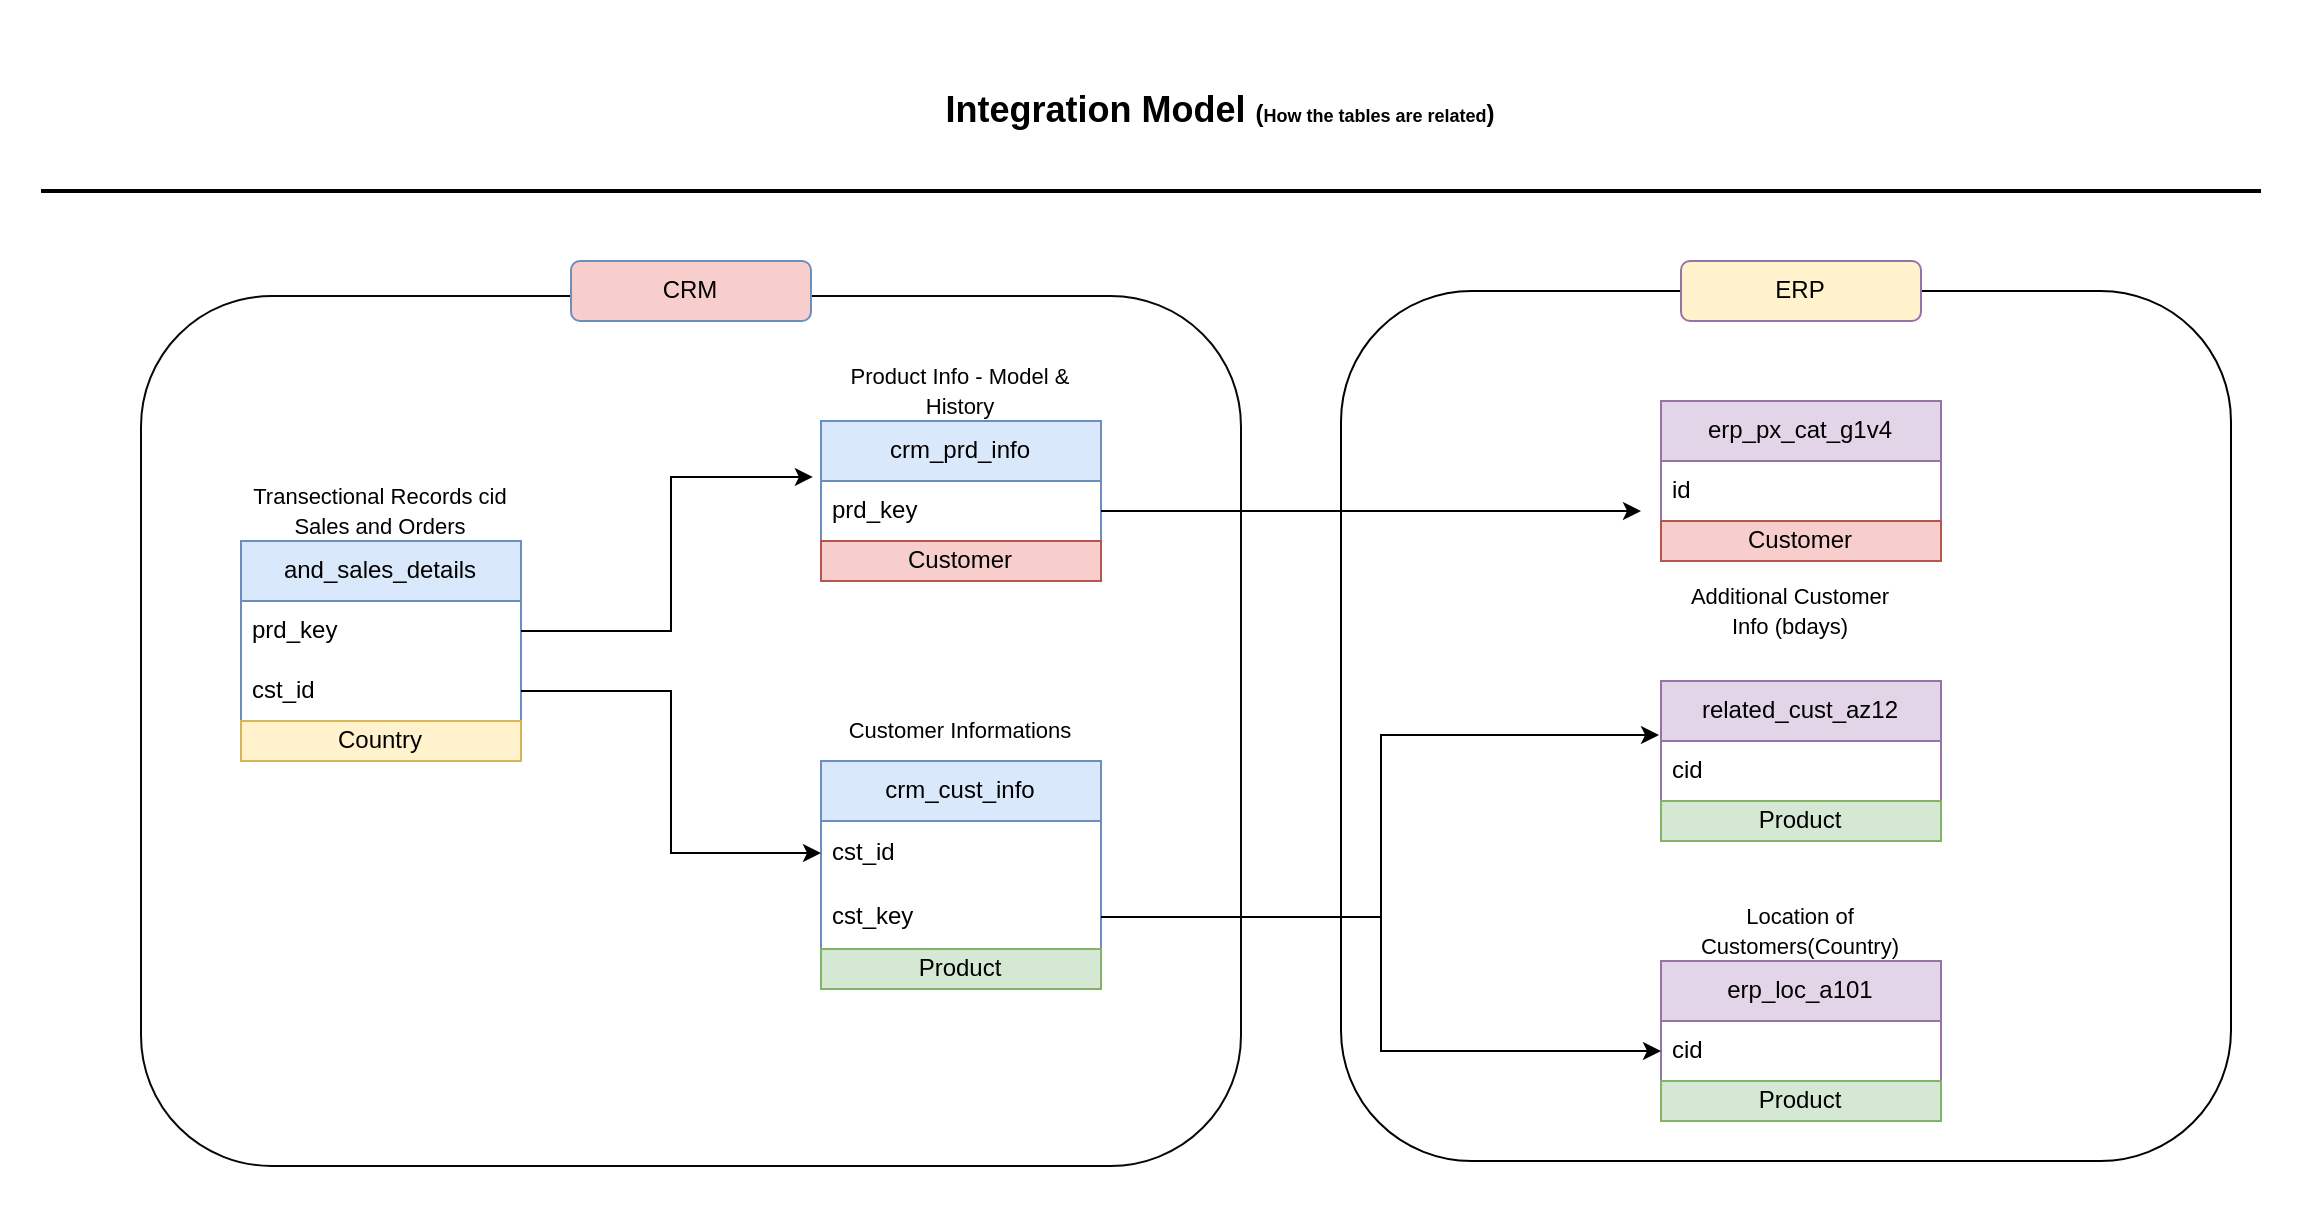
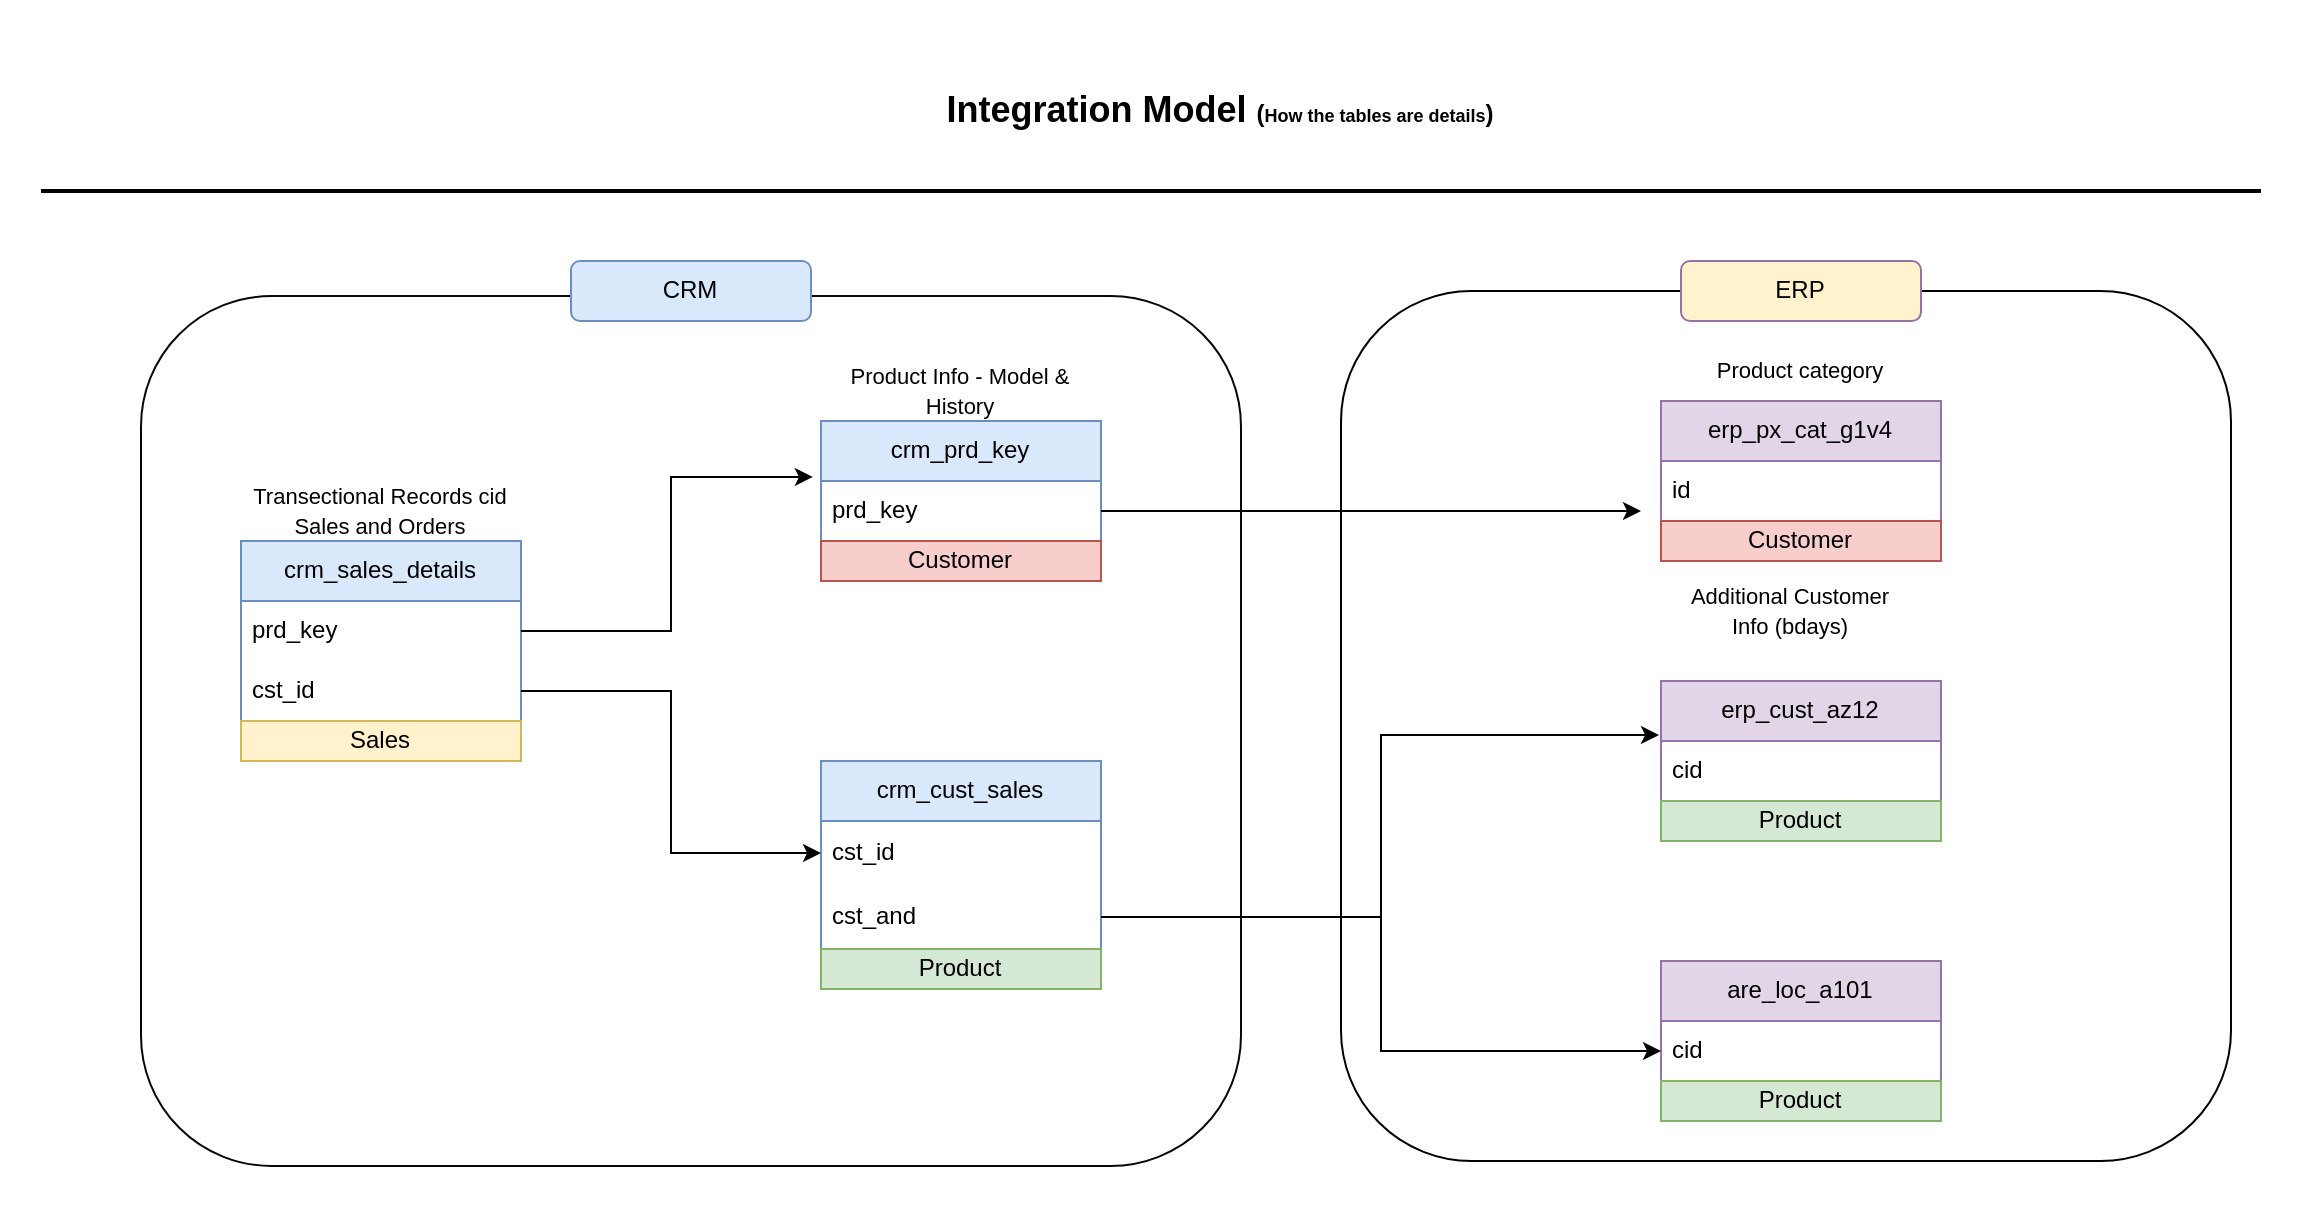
- <mxCell id="26" value="&lt;font style=&quot;font-size: 18px;&quot;&gt;&lt;b style=&quot;&quot;&gt;Integration Model &lt;/b&gt;&lt;/font&gt;&lt;b&gt;(&lt;font style=&quot;font-size: 9px;&quot;&gt;How the tables are related&lt;/font&gt;)&lt;/b&gt;" style="text;html=1;align=center;verticalAlign=middle;whiteSpace=wrap;rounded=0;" vertex="1" parent="1"><mxGeometry x="450" y="20" width="320" height="70" as="geometry" /></mxCell>
+ <mxCell id="26" value="&lt;font style=&quot;font-size: 18px;&quot;&gt;&lt;b style=&quot;&quot;&gt;Integration Model &lt;/b&gt;&lt;/font&gt;&lt;b&gt;(&lt;font style=&quot;font-size: 9px;&quot;&gt;How the tables are details&lt;/font&gt;)&lt;/b&gt;" style="text;html=1;align=center;verticalAlign=middle;whiteSpace=wrap;rounded=0;" vertex="1" parent="1"><mxGeometry x="450" y="20" width="320" height="70" as="geometry" /></mxCell>
- <mxCell id="28" value="CRM" style="rounded=1;whiteSpace=wrap;html=1;fillColor=#f8cecc;strokeColor=#6c8ebf;" vertex="1" parent="1"><mxGeometry x="285" y="130" width="120" height="30" as="geometry" /></mxCell>
+ <mxCell id="28" value="CRM" style="rounded=1;whiteSpace=wrap;html=1;fillColor=#dae8fc;strokeColor=#6c8ebf;" vertex="1" parent="1"><mxGeometry x="285" y="130" width="120" height="30" as="geometry" /></mxCell>
+ <mxCell id="25" value="&lt;font style=&quot;font-size: 11px;&quot;&gt;Product category&lt;/font&gt;" style="text;html=1;align=center;verticalAlign=middle;whiteSpace=wrap;rounded=0;" vertex="1" parent="1"><mxGeometry x="840" y="170" width="120" height="30" as="geometry" /></mxCell>
- <mxCell id="10" value="crm_prd_info" style="swimlane;fontStyle=0;childLayout=stackLayout;horizontal=1;startSize=30;horizontalStack=0;resizeParent=1;resizeParentMax=0;resizeLast=0;collapsible=1;marginBottom=0;whiteSpace=wrap;html=1;fillColor=#dae8fc;strokeColor=#6c8ebf;" vertex="1" parent="1"><mxGeometry x="410" y="210" width="140" height="60" as="geometry" /></mxCell>
+ <mxCell id="10" value="crm_prd_key" style="swimlane;fontStyle=0;childLayout=stackLayout;horizontal=1;startSize=30;horizontalStack=0;resizeParent=1;resizeParentMax=0;resizeLast=0;collapsible=1;marginBottom=0;whiteSpace=wrap;html=1;fillColor=#dae8fc;strokeColor=#6c8ebf;" vertex="1" parent="1"><mxGeometry x="410" y="210" width="140" height="60" as="geometry" /></mxCell>
- <mxCell id="6" value="and_sales_details" style="swimlane;fontStyle=0;childLayout=stackLayout;horizontal=1;startSize=30;horizontalStack=0;resizeParent=1;resizeParentMax=0;resizeLast=0;collapsible=1;marginBottom=0;whiteSpace=wrap;html=1;fillColor=#dae8fc;strokeColor=#6c8ebf;" vertex="1" parent="1"><mxGeometry x="120" y="270" width="140" height="90" as="geometry" /></mxCell>
+ <mxCell id="6" value="crm_sales_details" style="swimlane;fontStyle=0;childLayout=stackLayout;horizontal=1;startSize=30;horizontalStack=0;resizeParent=1;resizeParentMax=0;resizeLast=0;collapsible=1;marginBottom=0;whiteSpace=wrap;html=1;fillColor=#dae8fc;strokeColor=#6c8ebf;" vertex="1" parent="1"><mxGeometry x="120" y="270" width="140" height="90" as="geometry" /></mxCell>
- <mxCell id="15" value="&lt;div&gt;&lt;span style=&quot;background-color: transparent; color: light-dark(rgb(0, 0, 0), rgb(255, 255, 255));&quot;&gt;related_cust_az12&lt;/span&gt;&lt;/div&gt;" style="swimlane;fontStyle=0;childLayout=stackLayout;horizontal=1;startSize=30;horizontalStack=0;resizeParent=1;resizeParentMax=0;resizeLast=0;collapsible=1;marginBottom=0;whiteSpace=wrap;html=1;fillColor=#e1d5e7;strokeColor=#9673a6;" vertex="1" parent="1"><mxGeometry x="830" y="340" width="140" height="60" as="geometry" /></mxCell>
+ <mxCell id="15" value="&lt;div&gt;&lt;span style=&quot;background-color: transparent; color: light-dark(rgb(0, 0, 0), rgb(255, 255, 255));&quot;&gt;erp_cust_az12&lt;/span&gt;&lt;/div&gt;" style="swimlane;fontStyle=0;childLayout=stackLayout;horizontal=1;startSize=30;horizontalStack=0;resizeParent=1;resizeParentMax=0;resizeLast=0;collapsible=1;marginBottom=0;whiteSpace=wrap;html=1;fillColor=#e1d5e7;strokeColor=#9673a6;" vertex="1" parent="1"><mxGeometry x="830" y="340" width="140" height="60" as="geometry" /></mxCell>
- <mxCell id="5" value="&lt;font style=&quot;font-size: 11px;&quot;&gt;Customer Informations&lt;/font&gt;" style="text;html=1;align=center;verticalAlign=middle;whiteSpace=wrap;rounded=0;" vertex="1" parent="1"><mxGeometry x="420" y="350" width="120" height="30" as="geometry" /></mxCell>
- <mxCell id="37" value="Country" style="text;html=1;align=center;verticalAlign=middle;whiteSpace=wrap;rounded=0;fillColor=#fff2cc;strokeColor=#d6b656;" vertex="1" parent="1"><mxGeometry x="120" y="360" width="140" height="20" as="geometry" /></mxCell>
+ <mxCell id="37" value="Sales" style="text;html=1;align=center;verticalAlign=middle;whiteSpace=wrap;rounded=0;fillColor=#fff2cc;strokeColor=#d6b656;" vertex="1" parent="1"><mxGeometry x="120" y="360" width="140" height="20" as="geometry" /></mxCell>
- <mxCell id="2" value="crm_cust_info" style="swimlane;fontStyle=0;childLayout=stackLayout;horizontal=1;startSize=30;horizontalStack=0;resizeParent=1;resizeParentMax=0;resizeLast=0;collapsible=1;marginBottom=0;whiteSpace=wrap;html=1;fillColor=#dae8fc;strokeColor=#6c8ebf;" vertex="1" parent="1"><mxGeometry x="410" y="380" width="140" height="94" as="geometry" /></mxCell>
+ <mxCell id="2" value="crm_cust_sales" style="swimlane;fontStyle=0;childLayout=stackLayout;horizontal=1;startSize=30;horizontalStack=0;resizeParent=1;resizeParentMax=0;resizeLast=0;collapsible=1;marginBottom=0;whiteSpace=wrap;html=1;fillColor=#dae8fc;strokeColor=#6c8ebf;" vertex="1" parent="1"><mxGeometry x="410" y="380" width="140" height="94" as="geometry" /></mxCell>
- <mxCell id="4" value="cst_key" style="text;strokeColor=none;fillColor=none;align=left;verticalAlign=middle;spacingLeft=4;spacingRight=4;overflow=hidden;points=[[0,0.5],[1,0.5]];portConstraint=eastwest;rotatable=0;whiteSpace=wrap;html=1;" vertex="1" parent="2"><mxGeometry y="62" width="140" height="32" as="geometry" /></mxCell>
+ <mxCell id="4" value="cst_and" style="text;strokeColor=none;fillColor=none;align=left;verticalAlign=middle;spacingLeft=4;spacingRight=4;overflow=hidden;points=[[0,0.5],[1,0.5]];portConstraint=eastwest;rotatable=0;whiteSpace=wrap;html=1;" vertex="1" parent="2"><mxGeometry y="62" width="140" height="32" as="geometry" /></mxCell>
- <mxCell id="21" value="&lt;font style=&quot;font-size: 11px;&quot;&gt;Location of Customers(Country)&lt;/font&gt;" style="text;html=1;align=center;verticalAlign=middle;whiteSpace=wrap;rounded=0;" vertex="1" parent="1"><mxGeometry x="840" y="450" width="120" height="30" as="geometry" /></mxCell>
- <mxCell id="19" value="&lt;div&gt;&lt;span style=&quot;background-color: transparent; color: light-dark(rgb(0, 0, 0), rgb(255, 255, 255));&quot;&gt;erp_loc_a101&lt;/span&gt;&lt;/div&gt;" style="swimlane;fontStyle=0;childLayout=stackLayout;horizontal=1;startSize=30;horizontalStack=0;resizeParent=1;resizeParentMax=0;resizeLast=0;collapsible=1;marginBottom=0;whiteSpace=wrap;html=1;fillColor=#e1d5e7;strokeColor=#9673a6;" vertex="1" parent="1"><mxGeometry x="830" y="480" width="140" height="60" as="geometry" /></mxCell>
+ <mxCell id="19" value="&lt;div&gt;&lt;span style=&quot;background-color: transparent; color: light-dark(rgb(0, 0, 0), rgb(255, 255, 255));&quot;&gt;are_loc_a101&lt;/span&gt;&lt;/div&gt;" style="swimlane;fontStyle=0;childLayout=stackLayout;horizontal=1;startSize=30;horizontalStack=0;resizeParent=1;resizeParentMax=0;resizeLast=0;collapsible=1;marginBottom=0;whiteSpace=wrap;html=1;fillColor=#e1d5e7;strokeColor=#9673a6;" vertex="1" parent="1"><mxGeometry x="830" y="480" width="140" height="60" as="geometry" /></mxCell>
